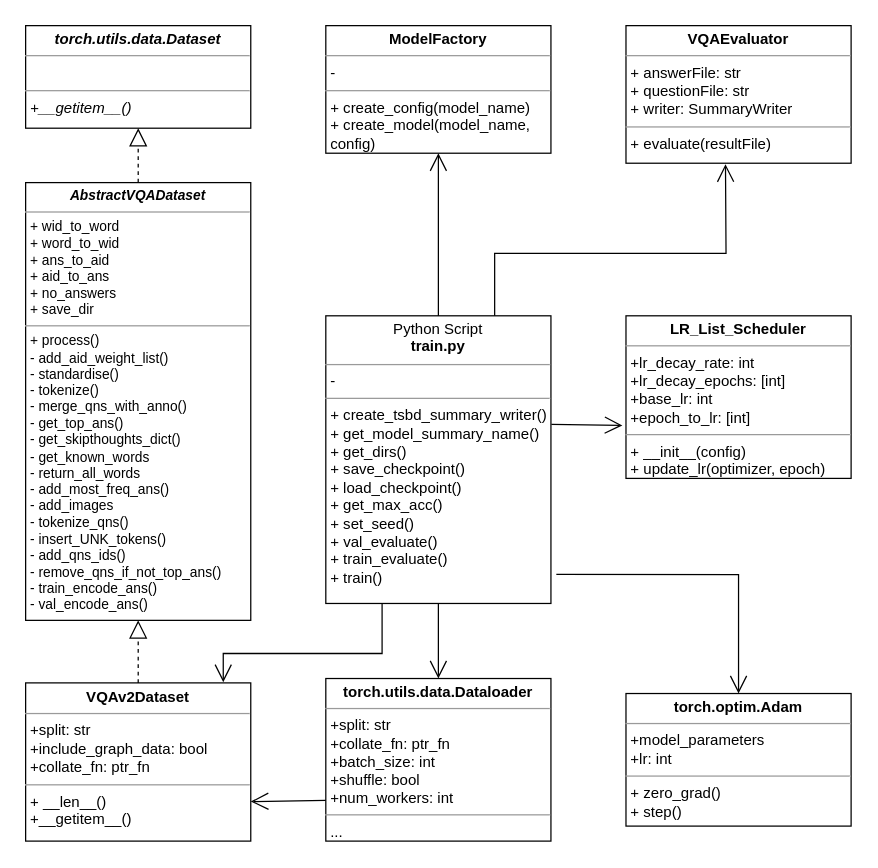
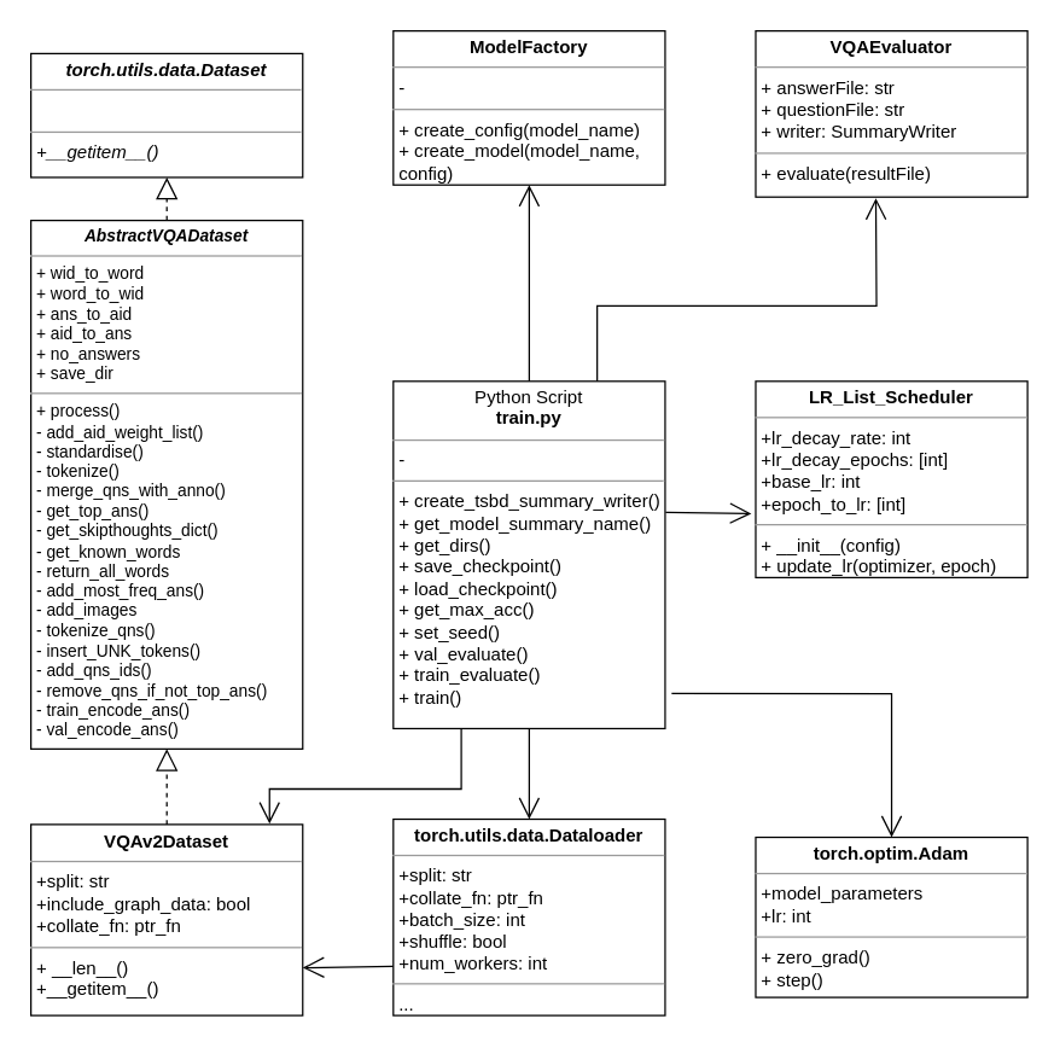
- <mxCell id="6" value="&lt;p style=&quot;margin: 0px ; margin-top: 4px ; text-align: center&quot;&gt;&lt;b&gt;&lt;i&gt;torch.utils.data.Dataset&lt;/i&gt;&lt;/b&gt;&lt;/p&gt;&lt;hr size=&quot;1&quot;&gt;&lt;p style=&quot;margin: 0px ; margin-left: 4px&quot;&gt;&lt;br&gt;&lt;/p&gt;&lt;hr size=&quot;1&quot;&gt;&lt;p style=&quot;margin: 0px ; margin-left: 4px&quot;&gt;&lt;i&gt;+__getitem__()&lt;/i&gt;&lt;br&gt;&lt;/p&gt;" style="verticalAlign=top;align=left;overflow=fill;fontSize=12;fontFamily=Helvetica;html=1;rounded=0;shadow=0;comic=0;labelBackgroundColor=none;strokeWidth=1" vertex="1" parent="1"><mxGeometry x="20" y="20" width="180" height="82" as="geometry" /></mxCell>
+ <mxCell id="6" value="&lt;p style=&quot;margin: 0px ; margin-top: 4px ; text-align: center&quot;&gt;&lt;b&gt;&lt;i&gt;torch.utils.data.Dataset&lt;/i&gt;&lt;/b&gt;&lt;/p&gt;&lt;hr size=&quot;1&quot;&gt;&lt;p style=&quot;margin: 0px ; margin-left: 4px&quot;&gt;&lt;br&gt;&lt;/p&gt;&lt;hr size=&quot;1&quot;&gt;&lt;p style=&quot;margin: 0px ; margin-left: 4px&quot;&gt;&lt;i&gt;+__getitem__()&lt;/i&gt;&lt;br&gt;&lt;/p&gt;" style="verticalAlign=top;align=left;overflow=fill;fontSize=12;fontFamily=Helvetica;html=1;rounded=0;shadow=0;comic=0;labelBackgroundColor=none;strokeWidth=1" vertex="1" parent="1"><mxGeometry x="20" y="35" width="180" height="82" as="geometry" /></mxCell>
